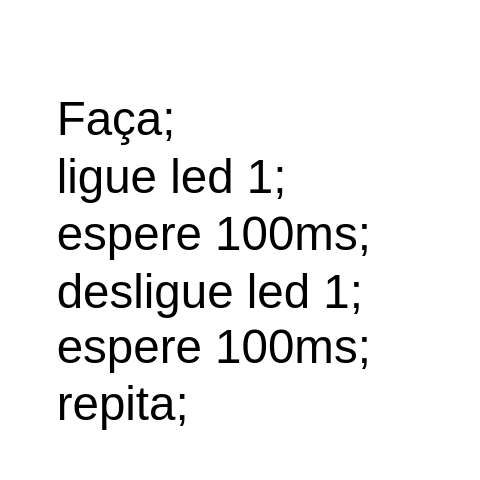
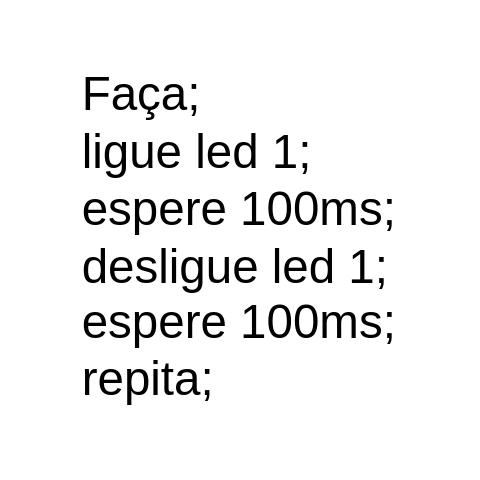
- <mxCell id="2" value="&lt;div style=&quot;text-align: left;&quot;&gt;&lt;span style=&quot;background-color: initial;&quot;&gt;Faça;&lt;/span&gt;&lt;/div&gt;&lt;div style=&quot;text-align: left;&quot;&gt;&lt;span style=&quot;background-color: initial;&quot;&gt;ligue led 1;&lt;/span&gt;&lt;/div&gt;&lt;div style=&quot;text-align: left;&quot;&gt;&lt;span style=&quot;background-color: initial;&quot;&gt;espere 100ms;&lt;/span&gt;&lt;/div&gt;&lt;div style=&quot;text-align: left;&quot;&gt;&lt;span style=&quot;background-color: initial;&quot;&gt;desligue led 1;&lt;/span&gt;&lt;/div&gt;&lt;div style=&quot;text-align: left;&quot;&gt;&lt;span style=&quot;background-color: initial;&quot;&gt;espere 100ms;&lt;/span&gt;&lt;/div&gt;&lt;div style=&quot;text-align: left;&quot;&gt;&lt;span style=&quot;background-color: initial;&quot;&gt;repita;&lt;/span&gt;&lt;/div&gt;" style="text;html=1;align=center;verticalAlign=middle;resizable=0;points=[];autosize=1;strokeColor=none;fillColor=none;fontSize=19;" vertex="1" parent="1"><mxGeometry x="10" y="30" width="150" height="150" as="geometry" /></mxCell>
+ <mxCell id="2" value="&lt;div style=&quot;text-align: left;&quot;&gt;&lt;span style=&quot;background-color: initial;&quot;&gt;Faça;&lt;/span&gt;&lt;/div&gt;&lt;div style=&quot;text-align: left;&quot;&gt;&lt;span style=&quot;background-color: initial;&quot;&gt;ligue led 1;&lt;/span&gt;&lt;/div&gt;&lt;div style=&quot;text-align: left;&quot;&gt;&lt;span style=&quot;background-color: initial;&quot;&gt;espere 100ms;&lt;/span&gt;&lt;/div&gt;&lt;div style=&quot;text-align: left;&quot;&gt;&lt;span style=&quot;background-color: initial;&quot;&gt;desligue led 1;&lt;/span&gt;&lt;/div&gt;&lt;div style=&quot;text-align: left;&quot;&gt;&lt;span style=&quot;background-color: initial;&quot;&gt;espere 100ms;&lt;/span&gt;&lt;/div&gt;&lt;div style=&quot;text-align: left;&quot;&gt;&lt;span style=&quot;background-color: initial;&quot;&gt;repita;&lt;/span&gt;&lt;/div&gt;" style="text;html=1;align=center;verticalAlign=middle;resizable=0;points=[];autosize=1;strokeColor=none;fillColor=none;fontSize=19;" vertex="1" parent="1"><mxGeometry x="20" y="20" width="150" height="150" as="geometry" /></mxCell>
